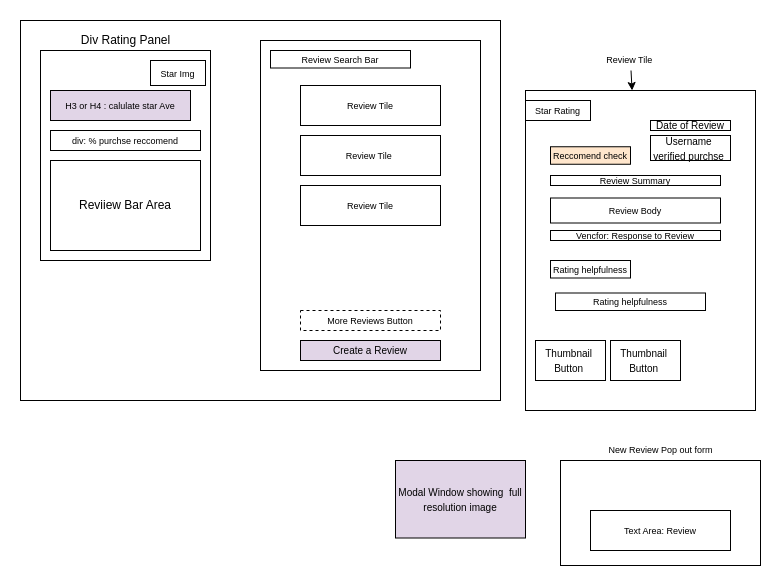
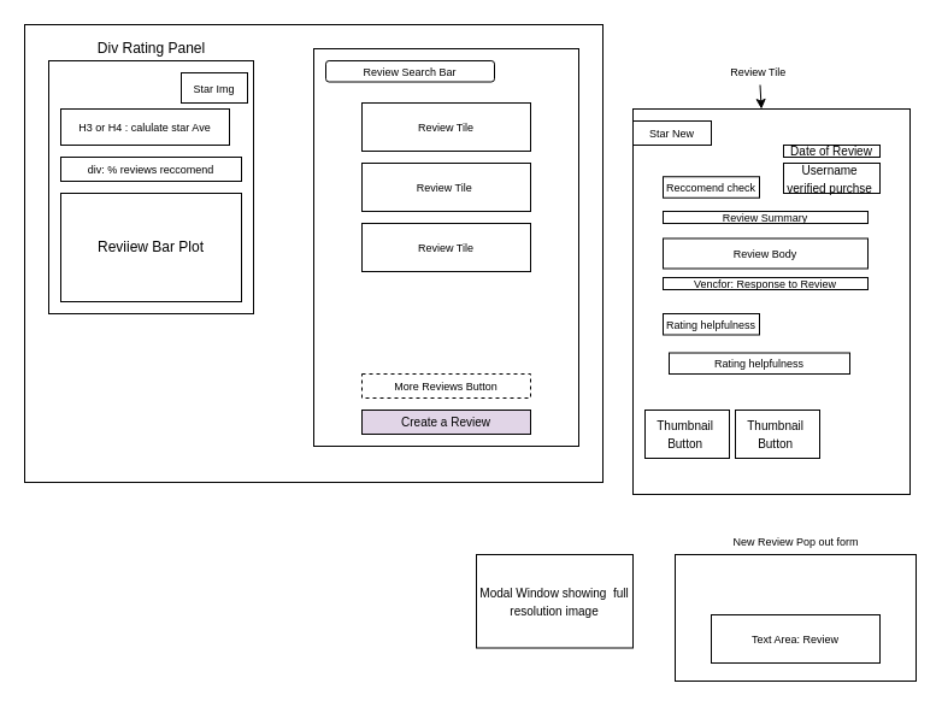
- <mxCell id="13" value="&lt;font style=&quot;font-size: 9px&quot;&gt;Review Search Bar&lt;/font&gt;" style="whiteSpace=wrap;html=1;" parent="1" vertex="1"><mxGeometry x="270" y="50" width="140" height="17.5" as="geometry" /></mxCell>
+ <mxCell id="13" value="&lt;font style=&quot;font-size: 9px&quot;&gt;Review Search Bar&lt;/font&gt;" style="whiteSpace=wrap;html=1;rounded=1;" parent="1" vertex="1"><mxGeometry x="270" y="50" width="140" height="17.5" as="geometry" /></mxCell>
- <mxCell id="6" value="&lt;font style=&quot;font-size: 9px&quot;&gt;H3 or H4 : calulate star Ave&lt;/font&gt;" style="whiteSpace=wrap;html=1;fillColor=#e1d5e7;" parent="1" vertex="1"><mxGeometry x="50" y="90" width="140" height="30" as="geometry" /></mxCell>
+ <mxCell id="6" value="&lt;font style=&quot;font-size: 9px&quot;&gt;H3 or H4 : calulate star Ave&lt;/font&gt;" style="whiteSpace=wrap;html=1;" parent="1" vertex="1"><mxGeometry x="50" y="90" width="140" height="30" as="geometry" /></mxCell>
- <mxCell id="22" value="&lt;font style=&quot;font-size: 9px&quot;&gt;Star Rating&lt;/font&gt;" style="whiteSpace=wrap;html=1;" parent="1" vertex="1"><mxGeometry x="525" y="100" width="65" height="20" as="geometry" /></mxCell>
+ <mxCell id="22" value="&lt;font style=&quot;font-size: 9px&quot;&gt;Star New&lt;/font&gt;" style="whiteSpace=wrap;html=1;" parent="1" vertex="1"><mxGeometry x="525" y="100" width="65" height="20" as="geometry" /></mxCell>
- <mxCell id="7" value="&lt;font style=&quot;font-size: 9px&quot;&gt;div: % purchse reccomend&lt;/font&gt;" style="whiteSpace=wrap;html=1;" parent="1" vertex="1"><mxGeometry x="50" y="130" width="150" height="20" as="geometry" /></mxCell>
+ <mxCell id="7" value="&lt;font style=&quot;font-size: 9px&quot;&gt;div: % reviews reccomend&lt;/font&gt;" style="whiteSpace=wrap;html=1;" parent="1" vertex="1"><mxGeometry x="50" y="130" width="150" height="20" as="geometry" /></mxCell>
- <mxCell id="29" value="&lt;font style=&quot;font-size: 9px&quot;&gt;Reccomend check&lt;/font&gt;" style="whiteSpace=wrap;html=1;fillColor=#ffe6cc;" parent="1" vertex="1"><mxGeometry x="550" y="146.25" width="80" height="17.5" as="geometry" /></mxCell>
+ <mxCell id="29" value="&lt;font style=&quot;font-size: 9px&quot;&gt;Reccomend check&lt;/font&gt;" style="whiteSpace=wrap;html=1;" parent="1" vertex="1"><mxGeometry x="550" y="146.25" width="80" height="17.5" as="geometry" /></mxCell>
- <mxCell id="12" value="Reviiew Bar Area" style="whiteSpace=wrap;html=1;" parent="1" vertex="1"><mxGeometry x="50" y="160" width="150" height="90" as="geometry" /></mxCell>
+ <mxCell id="12" value="Reviiew Bar Plot" style="whiteSpace=wrap;html=1;" parent="1" vertex="1"><mxGeometry x="50" y="160" width="150" height="90" as="geometry" /></mxCell>
- <mxCell id="27" value="&lt;font size=&quot;1&quot;&gt;Modal Window showing&amp;nbsp; full resolution image&lt;/font&gt;" style="whiteSpace=wrap;html=1;fillColor=#e1d5e7;" parent="1" vertex="1"><mxGeometry x="395" y="460" width="130" height="77.5" as="geometry" /></mxCell>
+ <mxCell id="27" value="&lt;font size=&quot;1&quot;&gt;Modal Window showing&amp;nbsp; full resolution image&lt;/font&gt;" style="whiteSpace=wrap;html=1;" parent="1" vertex="1"><mxGeometry x="395" y="460" width="130" height="77.5" as="geometry" /></mxCell>
